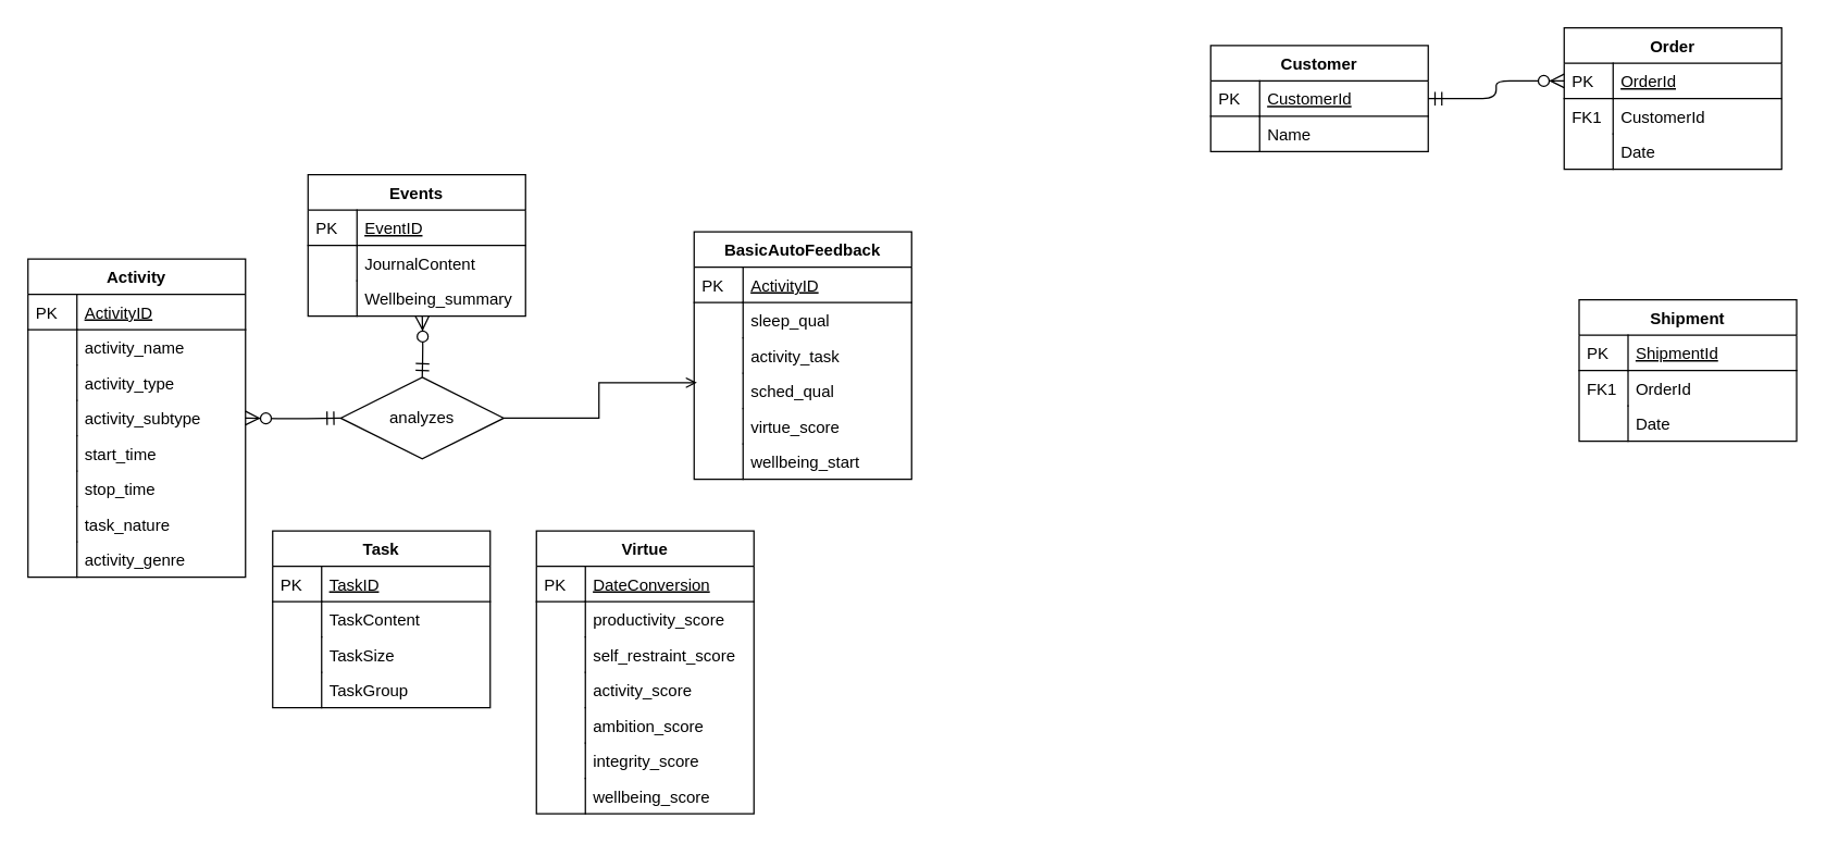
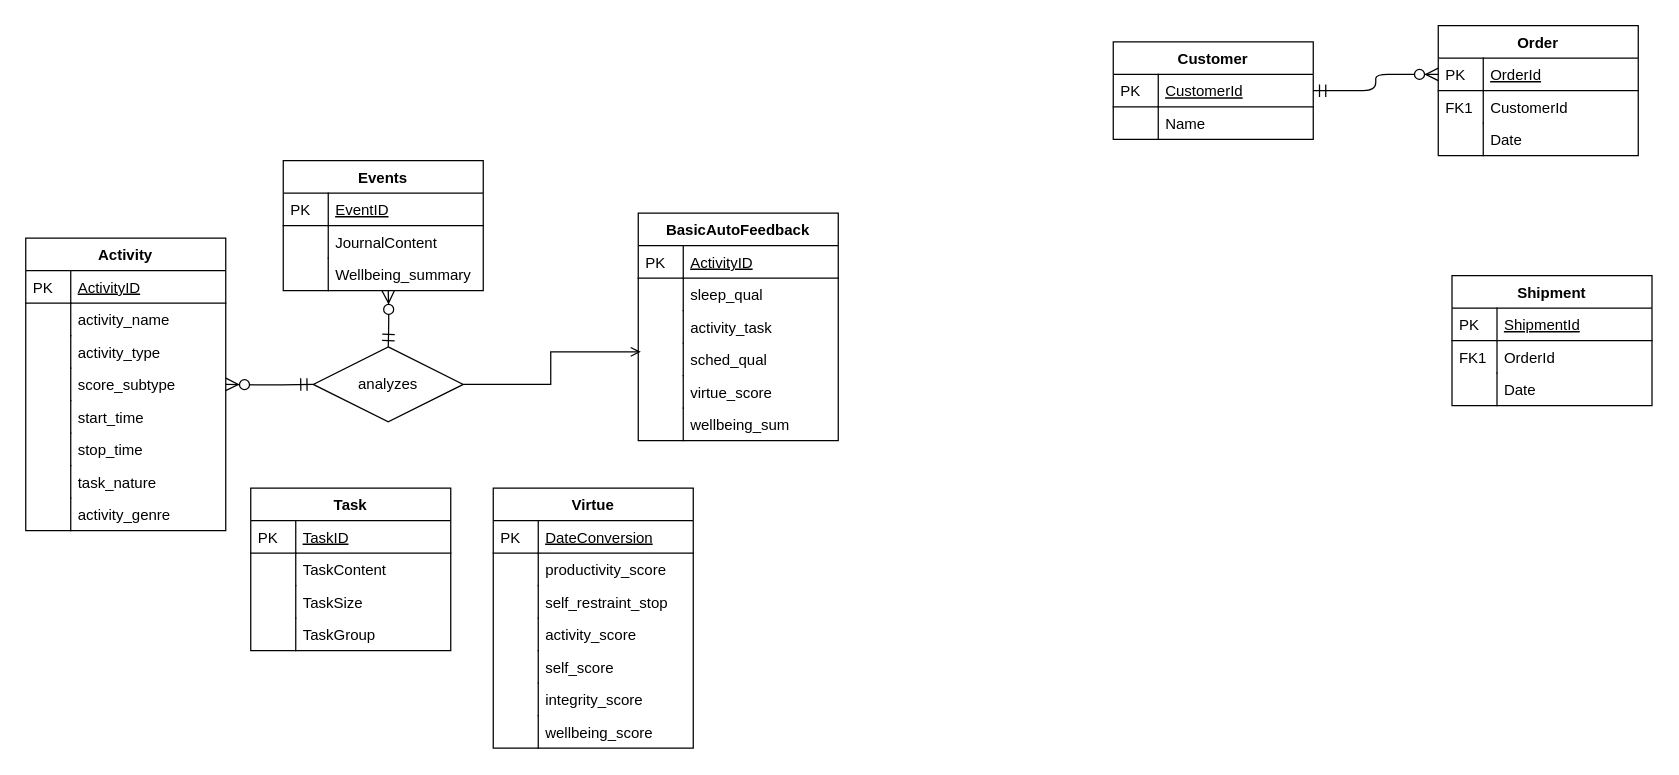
- <mxCell id="22" value="activity_subtype" style="shape=partialRectangle;top=0;left=0;right=0;bottom=0;align=left;verticalAlign=top;fillColor=none;spacingLeft=40;spacingRight=4;overflow=hidden;rotatable=0;points=[[0,0.5],[1,0.5]];portConstraint=eastwest;dropTarget=0;rounded=0;shadow=0;strokeWidth=1;" vertex="1" parent="15"><mxGeometry y="104" width="160" height="26" as="geometry" /></mxCell>
+ <mxCell id="22" value="score_subtype" style="shape=partialRectangle;top=0;left=0;right=0;bottom=0;align=left;verticalAlign=top;fillColor=none;spacingLeft=40;spacingRight=4;overflow=hidden;rotatable=0;points=[[0,0.5],[1,0.5]];portConstraint=eastwest;dropTarget=0;rounded=0;shadow=0;strokeWidth=1;" vertex="1" parent="15"><mxGeometry y="104" width="160" height="26" as="geometry" /></mxCell>
- <mxCell id="85" value="wellbeing_start" style="shape=partialRectangle;top=0;left=0;right=0;bottom=0;align=left;verticalAlign=top;fillColor=none;spacingLeft=40;spacingRight=4;overflow=hidden;rotatable=0;points=[[0,0.5],[1,0.5]];portConstraint=eastwest;dropTarget=0;rounded=0;shadow=0;strokeWidth=1;" vertex="1" parent="74"><mxGeometry y="156" width="160" height="26" as="geometry" /></mxCell>
+ <mxCell id="85" value="wellbeing_sum" style="shape=partialRectangle;top=0;left=0;right=0;bottom=0;align=left;verticalAlign=top;fillColor=none;spacingLeft=40;spacingRight=4;overflow=hidden;rotatable=0;points=[[0,0.5],[1,0.5]];portConstraint=eastwest;dropTarget=0;rounded=0;shadow=0;strokeWidth=1;" vertex="1" parent="74"><mxGeometry y="156" width="160" height="26" as="geometry" /></mxCell>
- <mxCell id="55" value="self_restraint_score" style="shape=partialRectangle;top=0;left=0;right=0;bottom=0;align=left;verticalAlign=top;fillColor=none;spacingLeft=40;spacingRight=4;overflow=hidden;rotatable=0;points=[[0,0.5],[1,0.5]];portConstraint=eastwest;dropTarget=0;rounded=0;shadow=0;strokeWidth=1;" vertex="1" parent="50"><mxGeometry y="78" width="160" height="26" as="geometry" /></mxCell>
+ <mxCell id="55" value="self_restraint_stop" style="shape=partialRectangle;top=0;left=0;right=0;bottom=0;align=left;verticalAlign=top;fillColor=none;spacingLeft=40;spacingRight=4;overflow=hidden;rotatable=0;points=[[0,0.5],[1,0.5]];portConstraint=eastwest;dropTarget=0;rounded=0;shadow=0;strokeWidth=1;" vertex="1" parent="50"><mxGeometry y="78" width="160" height="26" as="geometry" /></mxCell>
- <mxCell id="59" value="ambition_score" style="shape=partialRectangle;top=0;left=0;right=0;bottom=0;align=left;verticalAlign=top;fillColor=none;spacingLeft=40;spacingRight=4;overflow=hidden;rotatable=0;points=[[0,0.5],[1,0.5]];portConstraint=eastwest;dropTarget=0;rounded=0;shadow=0;strokeWidth=1;" vertex="1" parent="50"><mxGeometry y="130" width="160" height="26" as="geometry" /></mxCell>
+ <mxCell id="59" value="self_score" style="shape=partialRectangle;top=0;left=0;right=0;bottom=0;align=left;verticalAlign=top;fillColor=none;spacingLeft=40;spacingRight=4;overflow=hidden;rotatable=0;points=[[0,0.5],[1,0.5]];portConstraint=eastwest;dropTarget=0;rounded=0;shadow=0;strokeWidth=1;" vertex="1" parent="50"><mxGeometry y="130" width="160" height="26" as="geometry" /></mxCell>
